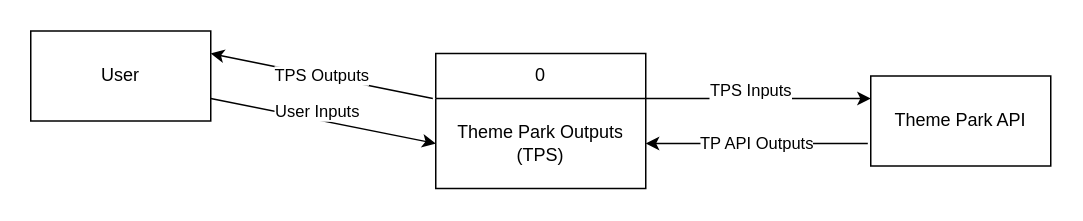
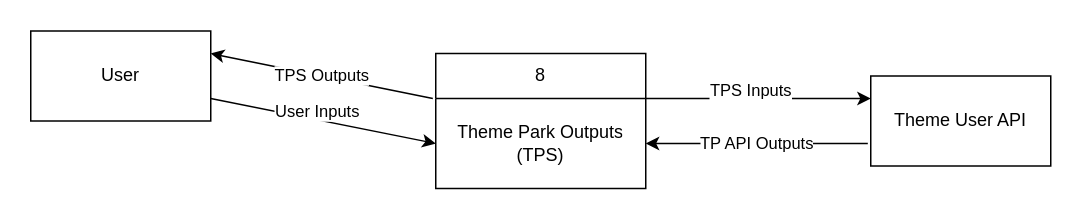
- <mxCell id="2" value="0" style="swimlane;fontStyle=0;childLayout=stackLayout;horizontal=1;startSize=30;horizontalStack=0;resizeParent=1;resizeParentMax=0;resizeLast=0;collapsible=1;marginBottom=0;whiteSpace=wrap;html=1;" parent="1" vertex="1"><mxGeometry x="290" y="35" width="140" height="90" as="geometry" /></mxCell>
+ <mxCell id="2" value="8" style="swimlane;fontStyle=0;childLayout=stackLayout;horizontal=1;startSize=30;horizontalStack=0;resizeParent=1;resizeParentMax=0;resizeLast=0;collapsible=1;marginBottom=0;whiteSpace=wrap;html=1;" parent="1" vertex="1"><mxGeometry x="290" y="35" width="140" height="90" as="geometry" /></mxCell>
- <mxCell id="5" value="Theme Park API" style="rounded=0;whiteSpace=wrap;html=1;" vertex="1" parent="1"><mxGeometry x="580" y="50" width="120" height="60" as="geometry" /></mxCell>
+ <mxCell id="5" value="Theme User API" style="rounded=0;whiteSpace=wrap;html=1;" vertex="1" parent="1"><mxGeometry x="580" y="50" width="120" height="60" as="geometry" /></mxCell>
